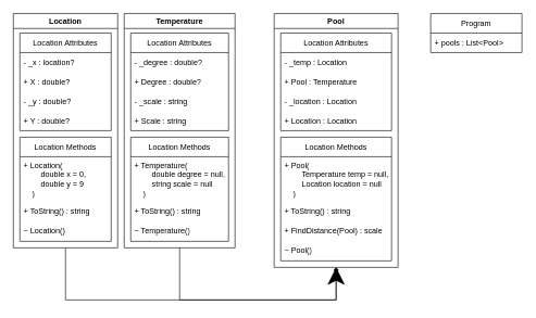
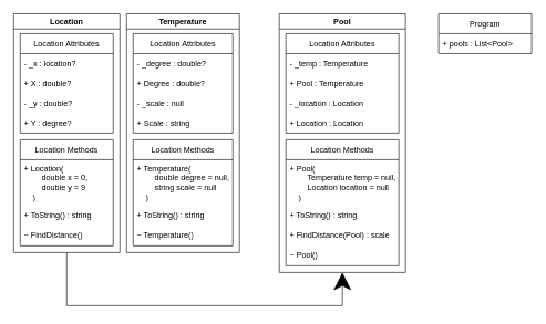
- <mxCell id="25" value="- _temp : Location" style="text;strokeColor=none;fillColor=none;align=left;verticalAlign=middle;spacingLeft=4;spacingRight=4;overflow=hidden;points=[[0,0.5],[1,0.5]];portConstraint=eastwest;rotatable=0;whiteSpace=wrap;html=1;" vertex="1" parent="24"><mxGeometry y="30" width="170" height="30" as="geometry" /></mxCell>
+ <mxCell id="25" value="- _temp : Temperature" style="text;strokeColor=none;fillColor=none;align=left;verticalAlign=middle;spacingLeft=4;spacingRight=4;overflow=hidden;points=[[0,0.5],[1,0.5]];portConstraint=eastwest;rotatable=0;whiteSpace=wrap;html=1;" vertex="1" parent="24"><mxGeometry y="30" width="170" height="30" as="geometry" /></mxCell>
- <mxCell id="17" value="- _scale : string" style="text;strokeColor=none;fillColor=none;align=left;verticalAlign=middle;spacingLeft=4;spacingRight=4;overflow=hidden;points=[[0,0.5],[1,0.5]];portConstraint=eastwest;rotatable=0;whiteSpace=wrap;html=1;" vertex="1" parent="14"><mxGeometry y="90" width="150" height="30" as="geometry" /></mxCell>
+ <mxCell id="17" value="- _scale : null" style="text;strokeColor=none;fillColor=none;align=left;verticalAlign=middle;spacingLeft=4;spacingRight=4;overflow=hidden;points=[[0,0.5],[1,0.5]];portConstraint=eastwest;rotatable=0;whiteSpace=wrap;html=1;" vertex="1" parent="14"><mxGeometry y="90" width="150" height="30" as="geometry" /></mxCell>
- <mxCell id="7" value="+ Y : double?" style="text;strokeColor=none;fillColor=none;align=left;verticalAlign=middle;spacingLeft=4;spacingRight=4;overflow=hidden;points=[[0,0.5],[1,0.5]];portConstraint=eastwest;rotatable=0;whiteSpace=wrap;html=1;" vertex="1" parent="3"><mxGeometry y="120" width="140" height="30" as="geometry" /></mxCell>
+ <mxCell id="7" value="+ Y : degree?" style="text;strokeColor=none;fillColor=none;align=left;verticalAlign=middle;spacingLeft=4;spacingRight=4;overflow=hidden;points=[[0,0.5],[1,0.5]];portConstraint=eastwest;rotatable=0;whiteSpace=wrap;html=1;" vertex="1" parent="3"><mxGeometry y="120" width="140" height="30" as="geometry" /></mxCell>
- <mxCell id="11" value="~ Location()" style="text;strokeColor=none;fillColor=none;align=left;verticalAlign=middle;spacingLeft=4;spacingRight=4;overflow=hidden;points=[[0,0.5],[1,0.5]];portConstraint=eastwest;rotatable=0;whiteSpace=wrap;html=1;" vertex="1" parent="8"><mxGeometry y="130" width="140" height="30" as="geometry" /></mxCell>
+ <mxCell id="11" value="~ FindDistance()" style="text;strokeColor=none;fillColor=none;align=left;verticalAlign=middle;spacingLeft=4;spacingRight=4;overflow=hidden;points=[[0,0.5],[1,0.5]];portConstraint=eastwest;rotatable=0;whiteSpace=wrap;html=1;" vertex="1" parent="8"><mxGeometry y="130" width="140" height="30" as="geometry" /></mxCell>
- <mxCell id="12" style="edgeStyle=orthogonalEdgeStyle;rounded=0;orthogonalLoop=1;jettySize=auto;html=1;exitX=0.5;exitY=1;exitDx=0;exitDy=0;entryX=0.5;entryY=1;entryDx=0;entryDy=0;endArrow=diamond;endFill=1;" edge="1" parent="1" source="13" target="23"><mxGeometry relative="1" as="geometry"><Array as="points"><mxPoint x="275" y="460" /><mxPoint x="515" y="460" /></Array></mxGeometry></mxCell>
